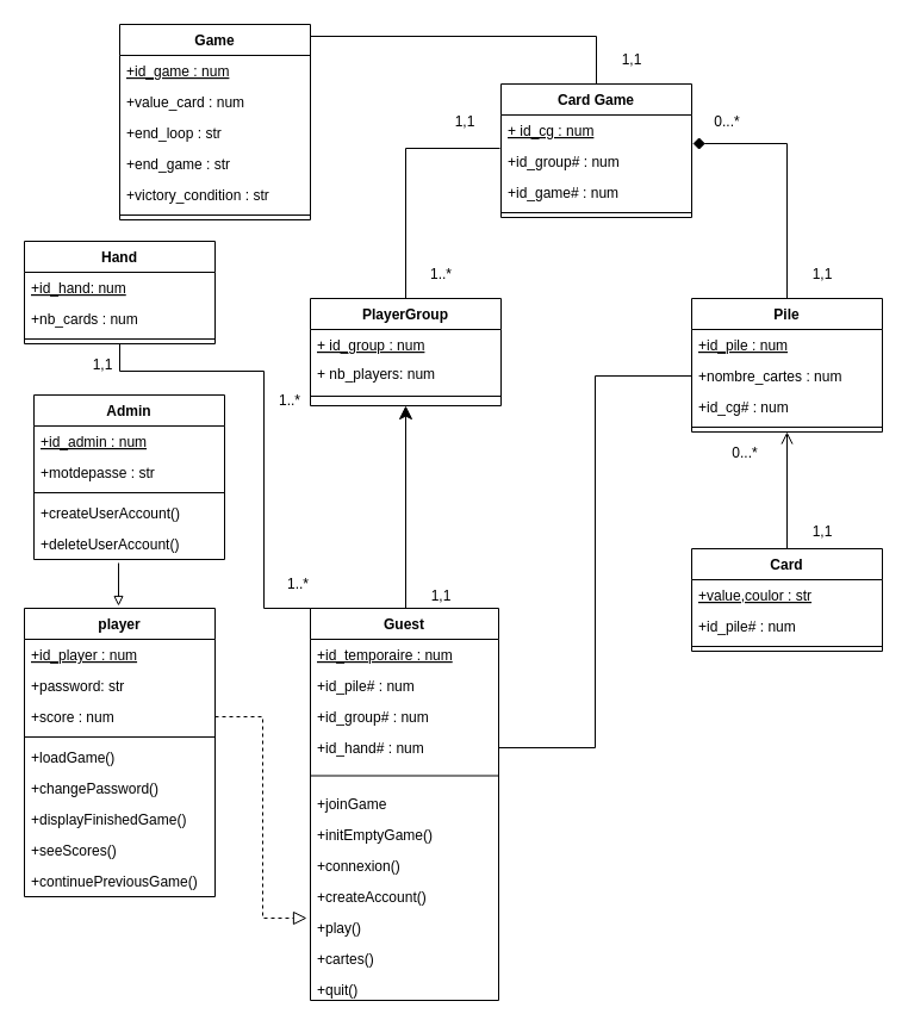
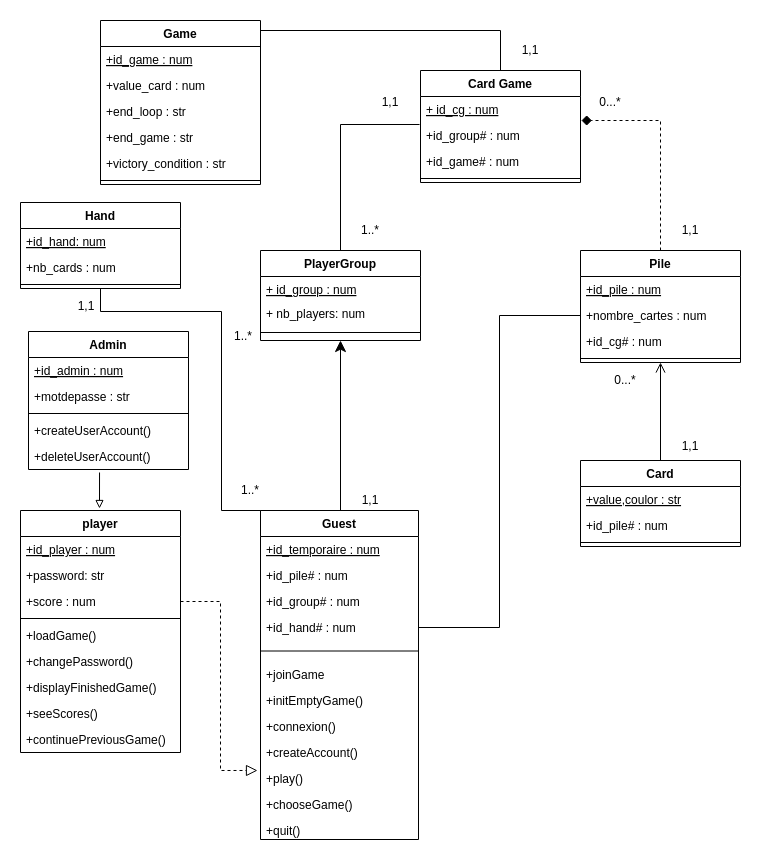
- <mxCell id="3" style="edgeStyle=orthogonalEdgeStyle;rounded=0;orthogonalLoop=1;jettySize=auto;html=1;entryX=1.006;entryY=0.923;entryDx=0;entryDy=0;entryPerimeter=0;endArrow=diamond;endFill=1;endSize=8;strokeWidth=1;" parent="1" source="22" target="14" edge="1"><mxGeometry relative="1" as="geometry" /></mxCell>
+ <mxCell id="3" style="edgeStyle=orthogonalEdgeStyle;rounded=0;orthogonalLoop=1;jettySize=auto;html=1;entryX=1.006;entryY=0.923;entryDx=0;entryDy=0;entryPerimeter=0;endArrow=diamond;endFill=1;endSize=8;strokeWidth=1;dashed=1;" parent="1" source="22" target="14" edge="1"><mxGeometry relative="1" as="geometry" /></mxCell>
- <mxCell id="59" value="+cartes()" style="text;strokeColor=none;fillColor=none;align=left;verticalAlign=top;spacingLeft=4;spacingRight=4;overflow=hidden;rotatable=0;points=[[0,0.5],[1,0.5]];portConstraint=eastwest;" parent="48" vertex="1"><mxGeometry y="281" width="158" height="26" as="geometry" /></mxCell>
+ <mxCell id="59" value="+chooseGame()" style="text;strokeColor=none;fillColor=none;align=left;verticalAlign=top;spacingLeft=4;spacingRight=4;overflow=hidden;rotatable=0;points=[[0,0.5],[1,0.5]];portConstraint=eastwest;" parent="48" vertex="1"><mxGeometry y="281" width="158" height="26" as="geometry" /></mxCell>
